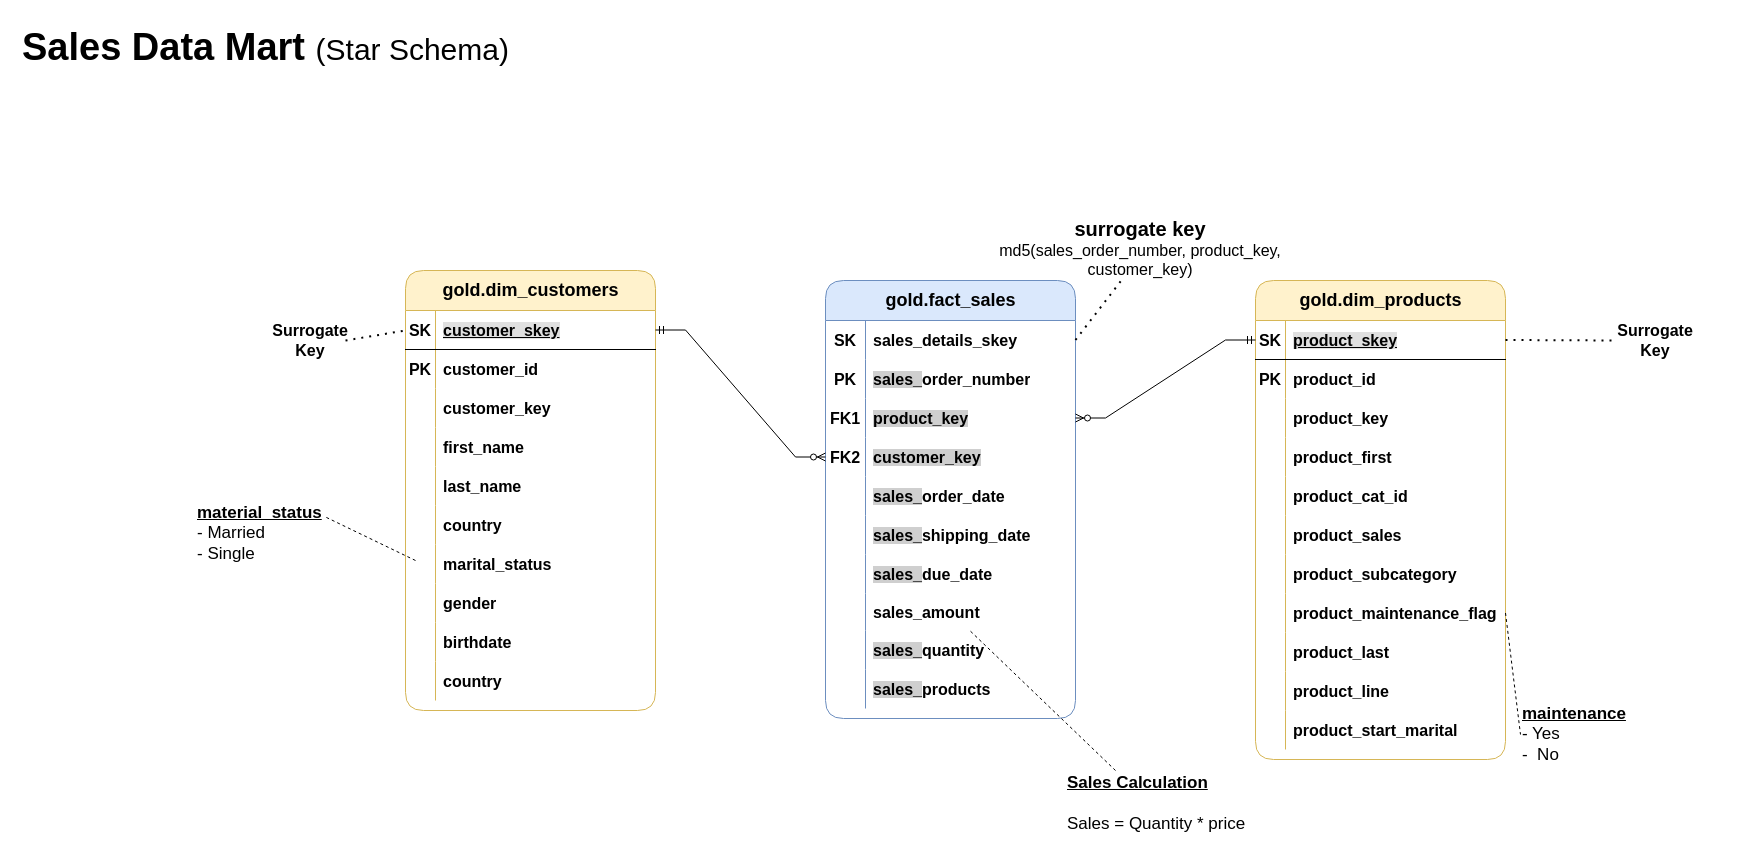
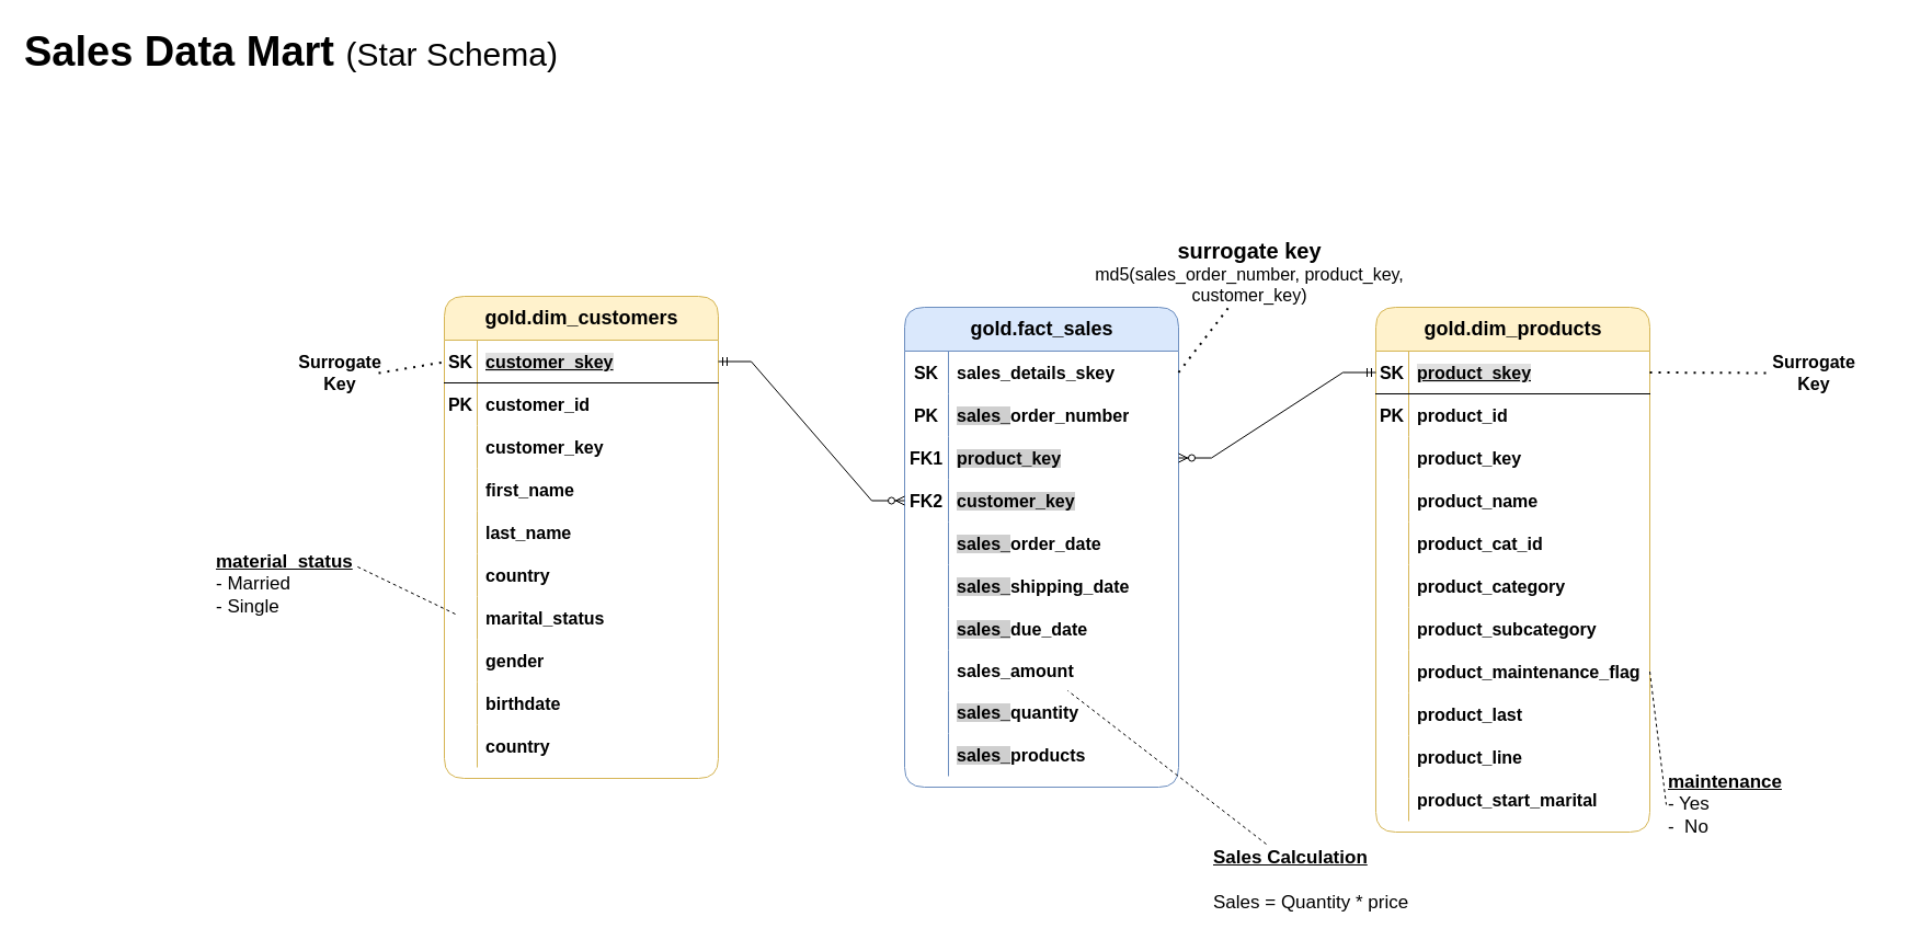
- <mxCell id="46" value="product_first" style="shape=partialRectangle;connectable=0;fillColor=none;top=0;left=0;bottom=0;right=0;align=left;spacingLeft=6;overflow=hidden;whiteSpace=wrap;html=1;rounded=1;fontStyle=1;fontSize=16;" parent="44" vertex="1"><mxGeometry x="30" width="220" height="39" as="geometry"><mxRectangle width="220" height="39" as="alternateBounds" /></mxGeometry></mxCell>
+ <mxCell id="46" value="product_name" style="shape=partialRectangle;connectable=0;fillColor=none;top=0;left=0;bottom=0;right=0;align=left;spacingLeft=6;overflow=hidden;whiteSpace=wrap;html=1;rounded=1;fontStyle=1;fontSize=16;" parent="44" vertex="1"><mxGeometry x="30" width="220" height="39" as="geometry"><mxRectangle width="220" height="39" as="alternateBounds" /></mxGeometry></mxCell>
- <mxCell id="52" value="product_sales" style="shape=partialRectangle;connectable=0;fillColor=none;top=0;left=0;bottom=0;right=0;align=left;spacingLeft=6;overflow=hidden;whiteSpace=wrap;html=1;rounded=1;fontStyle=1;fontSize=16;" parent="50" vertex="1"><mxGeometry x="30" width="220" height="39" as="geometry"><mxRectangle width="220" height="39" as="alternateBounds" /></mxGeometry></mxCell>
+ <mxCell id="52" value="product_category" style="shape=partialRectangle;connectable=0;fillColor=none;top=0;left=0;bottom=0;right=0;align=left;spacingLeft=6;overflow=hidden;whiteSpace=wrap;html=1;rounded=1;fontStyle=1;fontSize=16;" parent="50" vertex="1"><mxGeometry x="30" width="220" height="39" as="geometry"><mxRectangle width="220" height="39" as="alternateBounds" /></mxGeometry></mxCell>
- <mxCell id="104" value="&lt;u&gt;&lt;b style=&quot;font-size: 17px;&quot;&gt;Sales Calculation&lt;br&gt;&lt;/b&gt;&lt;br style=&quot;font-size: 17px;&quot;&gt;&lt;/u&gt;&lt;div style=&quot;font-size: 17px;&quot;&gt;Sales = Quantity * price&lt;br&gt;&lt;/div&gt;" style="text;html=1;strokeColor=none;fillColor=none;align=left;verticalAlign=middle;whiteSpace=wrap;rounded=0;fontSize=17;" parent="1" vertex="1"><mxGeometry x="1065" y="770" width="200" height="66" as="geometry" /></mxCell>
+ <mxCell id="104" value="&lt;u&gt;&lt;b style=&quot;font-size: 17px;&quot;&gt;Sales Calculation&lt;br&gt;&lt;/b&gt;&lt;br style=&quot;font-size: 17px;&quot;&gt;&lt;/u&gt;&lt;div style=&quot;font-size: 17px;&quot;&gt;Sales = Quantity * price&lt;br&gt;&lt;/div&gt;" style="text;html=1;strokeColor=none;fillColor=none;align=left;verticalAlign=middle;whiteSpace=wrap;rounded=0;fontSize=17;" parent="1" vertex="1"><mxGeometry x="1105" y="770" width="200" height="66" as="geometry" /></mxCell>
